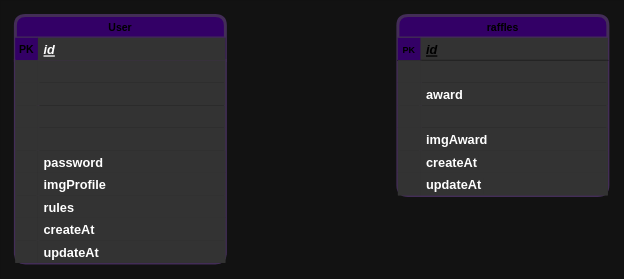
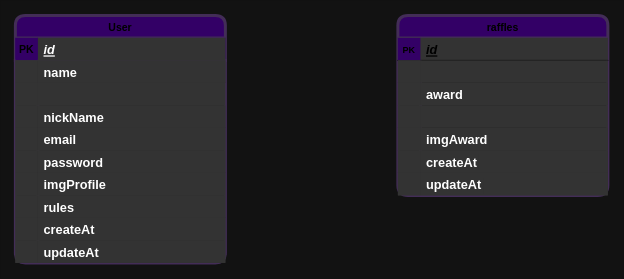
+ <mxCell id="8" value="name" style="shape=partialRectangle;connectable=0;fillColor=#333333;top=0;left=0;bottom=0;right=0;align=left;spacingLeft=6;overflow=hidden;labelBackgroundColor=none;fontSize=17;strokeColor=#314354;startSize=30;fontStyle=1;strokeWidth=5;rounded=1;shadow=0;sketch=0;gradientColor=none;fontColor=#ffffff;" vertex="1" parent="6"><mxGeometry x="30" width="250" height="30" as="geometry"><mxRectangle width="250" height="30" as="alternateBounds" /></mxGeometry></mxCell>
+ <mxCell id="13" value="nickName" style="shape=partialRectangle;connectable=0;fillColor=#333333;top=0;left=0;bottom=0;right=0;align=left;spacingLeft=6;overflow=hidden;labelBackgroundColor=none;fontSize=17;strokeColor=#314354;startSize=30;fontStyle=1;strokeWidth=5;rounded=1;shadow=0;sketch=0;gradientColor=none;fontColor=#ffffff;" vertex="1" parent="11"><mxGeometry x="30" width="250" height="30" as="geometry"><mxRectangle width="250" height="30" as="alternateBounds" /></mxGeometry></mxCell>
+ <mxCell id="16" value="email" style="shape=partialRectangle;connectable=0;fillColor=#333333;top=0;left=0;bottom=0;right=0;align=left;spacingLeft=6;overflow=hidden;labelBackgroundColor=none;fontSize=17;strokeColor=#314354;startSize=30;fontStyle=1;strokeWidth=5;rounded=1;shadow=0;sketch=0;gradientColor=none;fontColor=#ffffff;" vertex="1" parent="14"><mxGeometry x="30" width="250" height="30" as="geometry"><mxRectangle width="250" height="30" as="alternateBounds" /></mxGeometry></mxCell>
